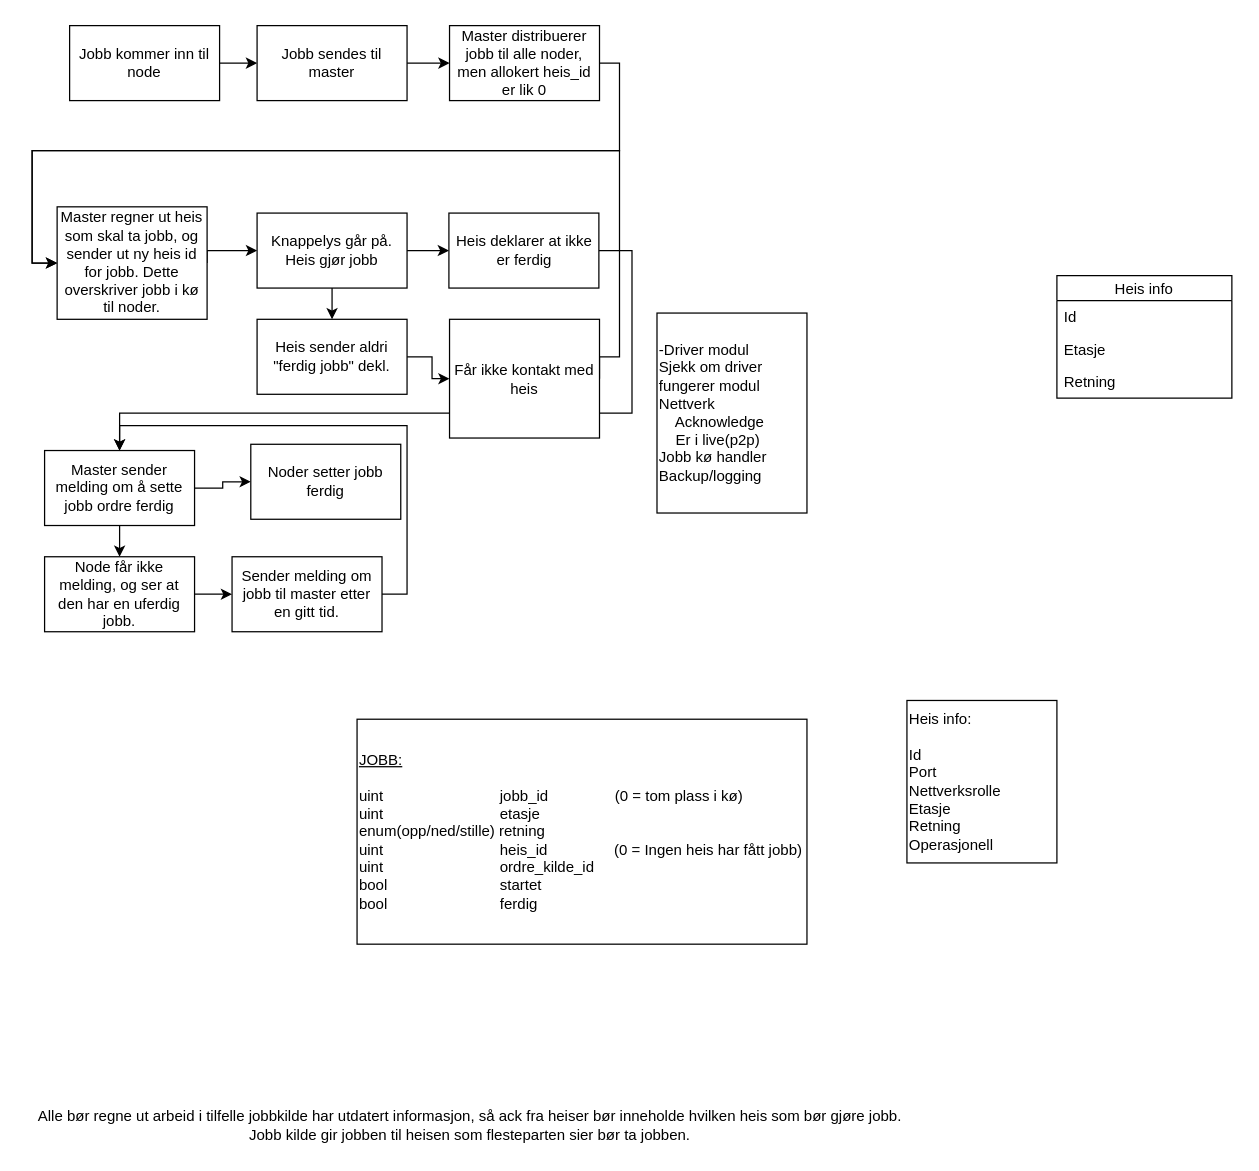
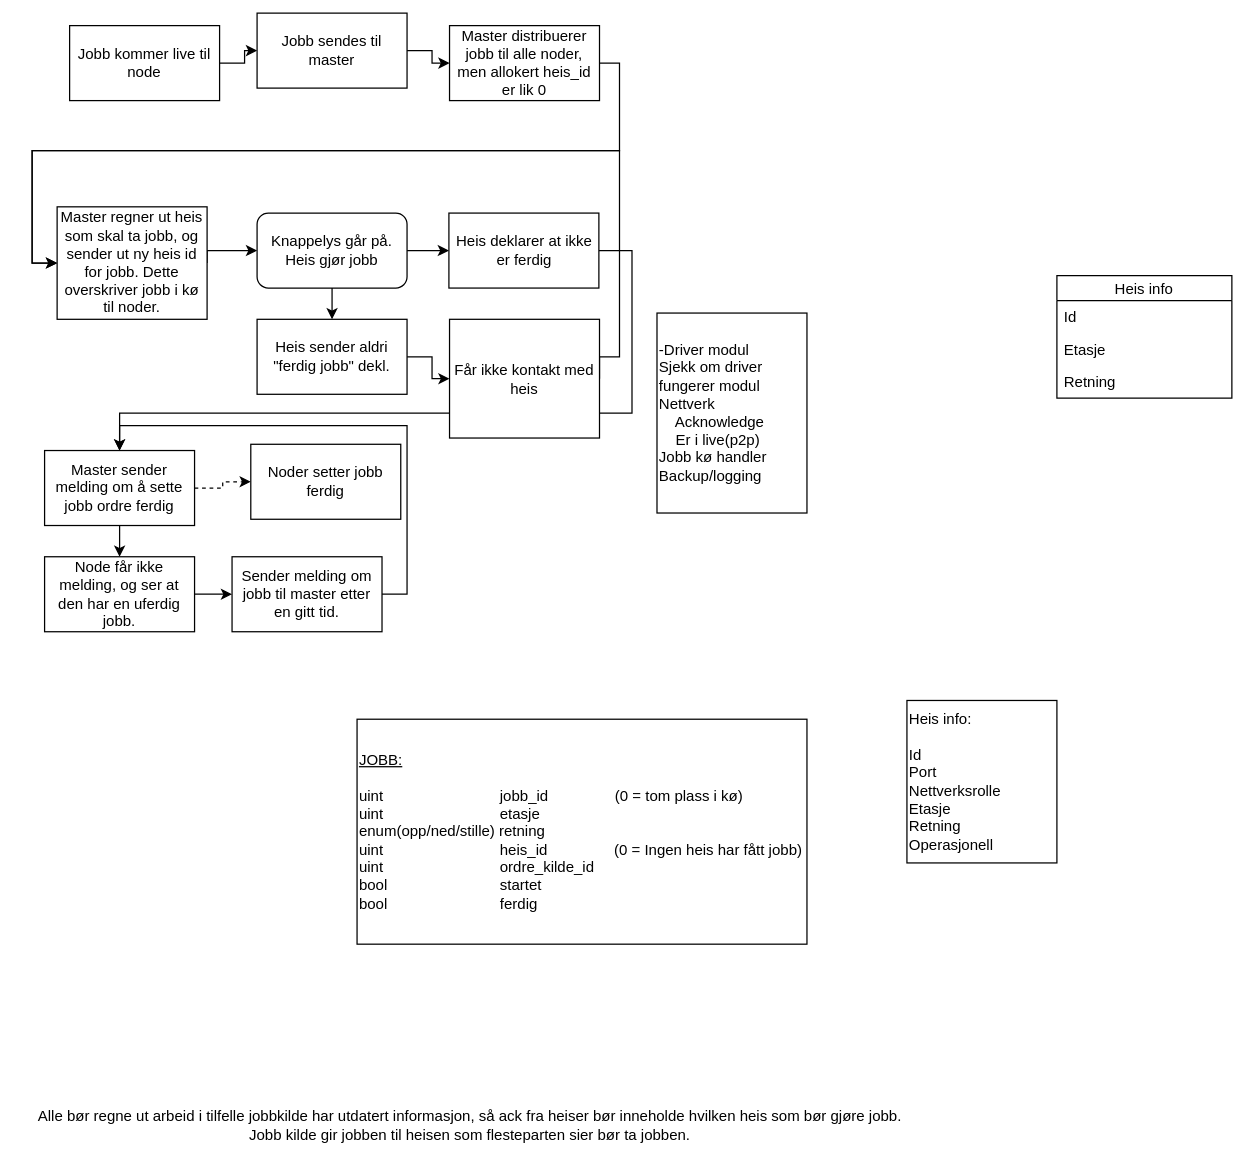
- <mxCell id="3" value="Jobb kommer inn til node" style="rounded=0;whiteSpace=wrap;html=1;" parent="1" vertex="1"><mxGeometry x="55" y="20" width="120" height="60" as="geometry" /></mxCell>
+ <mxCell id="3" value="Jobb kommer live til node" style="rounded=0;whiteSpace=wrap;html=1;" parent="1" vertex="1"><mxGeometry x="55" y="20" width="120" height="60" as="geometry" /></mxCell>
- <mxCell id="5" value="Jobb sendes til master" style="whiteSpace=wrap;html=1;rounded=0;" parent="1" vertex="1"><mxGeometry x="205" y="20" width="120" height="60" as="geometry" /></mxCell>
+ <mxCell id="5" value="Jobb sendes til master" style="whiteSpace=wrap;html=1;rounded=0;" parent="1" vertex="1"><mxGeometry x="205" y="10" width="120" height="60" as="geometry" /></mxCell>
- <mxCell id="12" value="Knappelys går på.&lt;br&gt;Heis gjør jobb" style="whiteSpace=wrap;html=1;rounded=0;" parent="1" vertex="1"><mxGeometry x="205" y="170" width="120" height="60" as="geometry" /></mxCell>
+ <mxCell id="12" value="Knappelys går på.&lt;br&gt;Heis gjør jobb" style="whiteSpace=wrap;html=1;rounded=1;" parent="1" vertex="1"><mxGeometry x="205" y="170" width="120" height="60" as="geometry" /></mxCell>
- <mxCell id="19" value="" style="edgeStyle=orthogonalEdgeStyle;rounded=0;orthogonalLoop=1;jettySize=auto;html=1;" parent="1" source="21" target="22" edge="1"><mxGeometry relative="1" as="geometry" /></mxCell>
+ <mxCell id="19" value="" style="edgeStyle=orthogonalEdgeStyle;rounded=0;orthogonalLoop=1;jettySize=auto;html=1;dashed=1;" parent="1" source="21" target="22" edge="1"><mxGeometry relative="1" as="geometry" /></mxCell>
